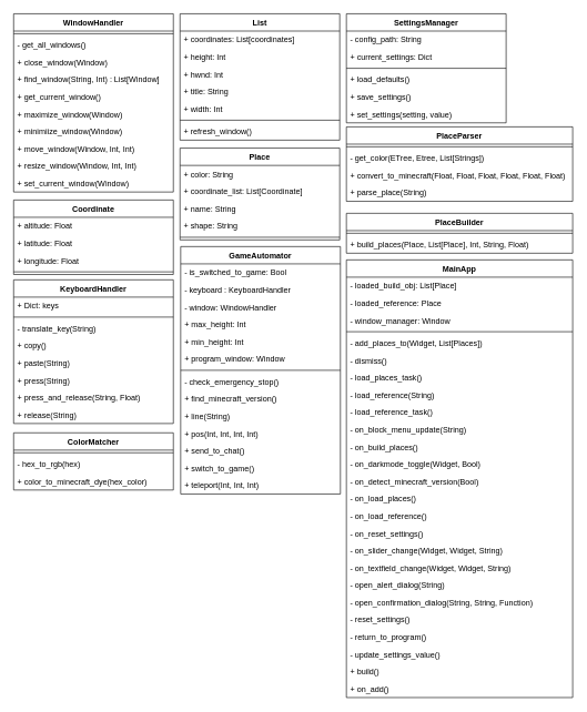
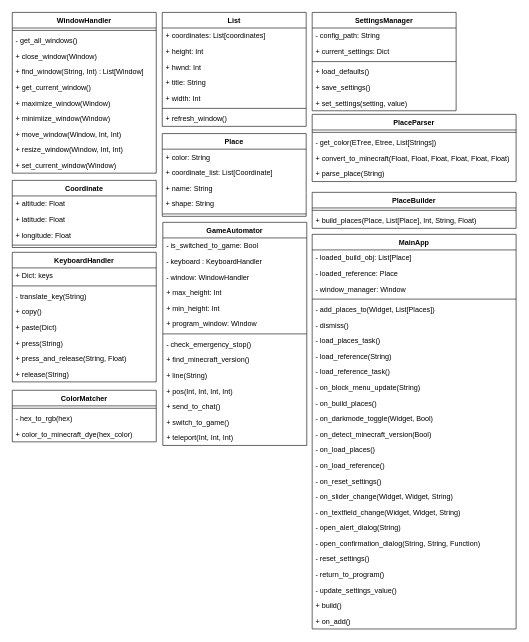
- <mxCell id="49" value="+ paste(String)" style="text;strokeColor=none;fillColor=none;align=left;verticalAlign=top;spacingLeft=4;spacingRight=4;overflow=hidden;rotatable=0;points=[[0,0.5],[1,0.5]];portConstraint=eastwest;" vertex="1" parent="44"><mxGeometry y="112" width="240" height="26" as="geometry" /></mxCell>
+ <mxCell id="49" value="+ paste(Dict)" style="text;strokeColor=none;fillColor=none;align=left;verticalAlign=top;spacingLeft=4;spacingRight=4;overflow=hidden;rotatable=0;points=[[0,0.5],[1,0.5]];portConstraint=eastwest;" vertex="1" parent="44"><mxGeometry y="112" width="240" height="26" as="geometry" /></mxCell>
